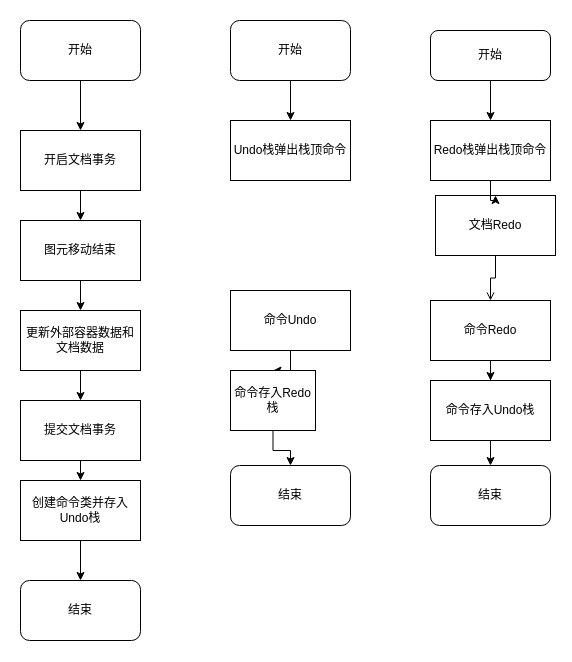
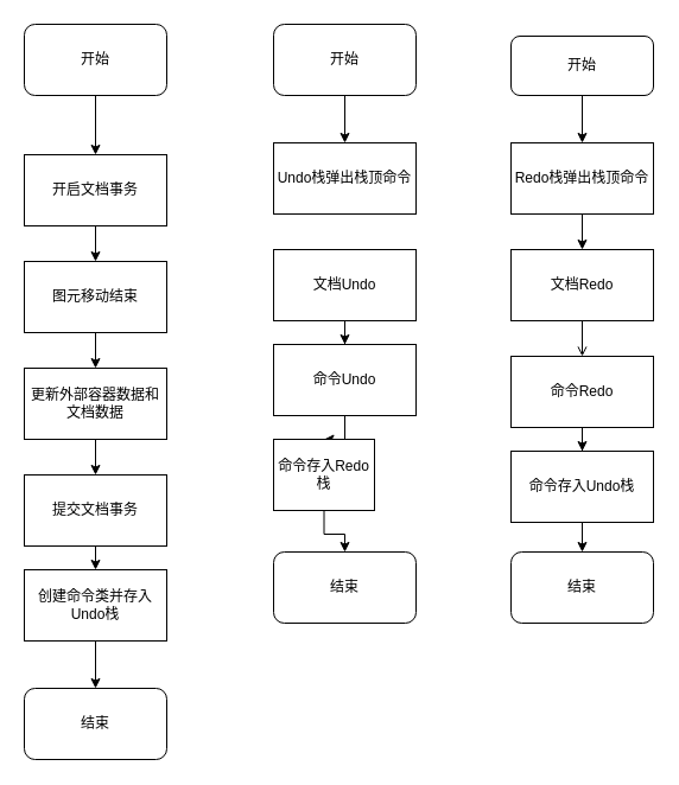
- <mxCell id="23" value="文档Redo" style="rounded=0;whiteSpace=wrap;html=1;" parent="1" vertex="1"><mxGeometry x="435" y="195" width="120" height="60" as="geometry" /></mxCell>
+ <mxCell id="23" value="文档Redo" style="rounded=0;whiteSpace=wrap;html=1;" parent="1" vertex="1"><mxGeometry x="430" y="210" width="120" height="60" as="geometry" /></mxCell>
+ <mxCell id="16" value="文档Undo" style="rounded=0;whiteSpace=wrap;html=1;" parent="1" vertex="1"><mxGeometry x="230" y="210" width="120" height="60" as="geometry" /></mxCell>
+ <mxCell id="15" style="edgeStyle=orthogonalEdgeStyle;rounded=0;orthogonalLoop=1;jettySize=auto;html=1;entryX=0.5;entryY=0;entryDx=0;entryDy=0;" parent="1" source="16" target="18" edge="1"><mxGeometry relative="1" as="geometry" /></mxCell>
